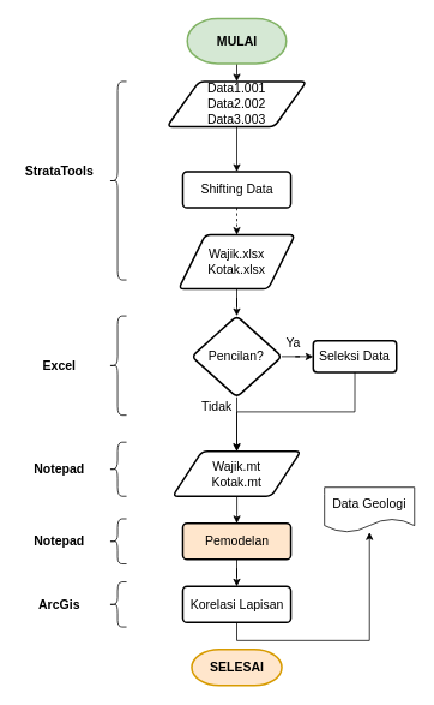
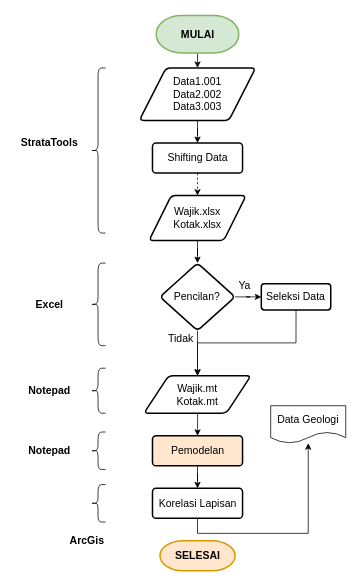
- <mxCell id="5" value="Data1.001&lt;br&gt;Data2.002&lt;br&gt;Data3.003" style="shape=parallelogram;html=1;strokeWidth=2;perimeter=parallelogramPerimeter;whiteSpace=wrap;rounded=1;arcSize=12;size=0.23;fontSize=14;" parent="1" vertex="1"><mxGeometry x="184.99" y="90" width="155" height="50" as="geometry" /></mxCell>
+ <mxCell id="5" value="Data1.001&lt;br&gt;Data2.002&lt;br&gt;Data3.003" style="shape=parallelogram;html=1;strokeWidth=2;perimeter=parallelogramPerimeter;whiteSpace=wrap;rounded=1;arcSize=12;size=0.23;fontSize=14;" parent="1" vertex="1"><mxGeometry x="184.99" y="90" width="155" height="70" as="geometry" /></mxCell>
- <mxCell id="32" value="ArcGis" style="text;html=1;resizable=0;autosize=1;align=center;verticalAlign=middle;points=[];fillColor=none;strokeColor=none;rounded=0;fontSize=14;fontStyle=1" parent="1" vertex="1"><mxGeometry x="35" y="660" width="60" height="20" as="geometry" /></mxCell>
+ <mxCell id="32" value="ArcGis" style="text;html=1;resizable=0;autosize=1;align=center;verticalAlign=middle;points=[];fillColor=none;strokeColor=none;rounded=0;fontSize=14;fontStyle=1" parent="1" vertex="1"><mxGeometry x="85" y="710" width="60" height="20" as="geometry" /></mxCell>
